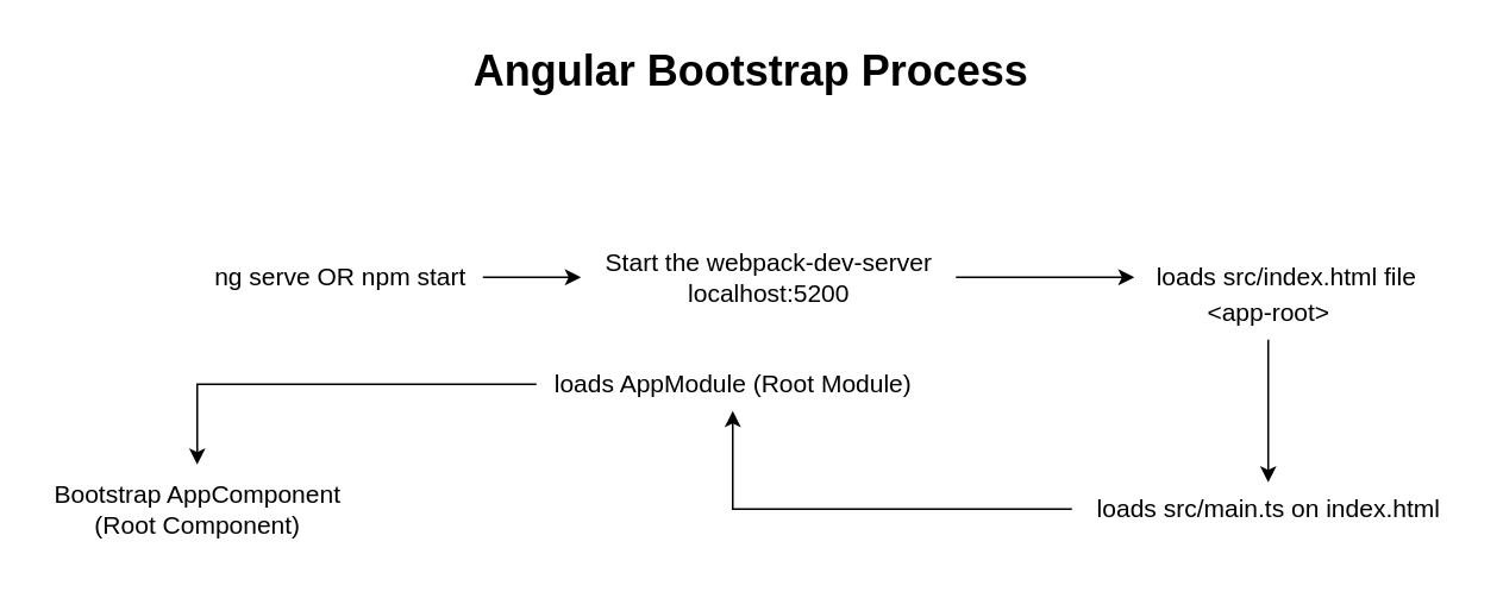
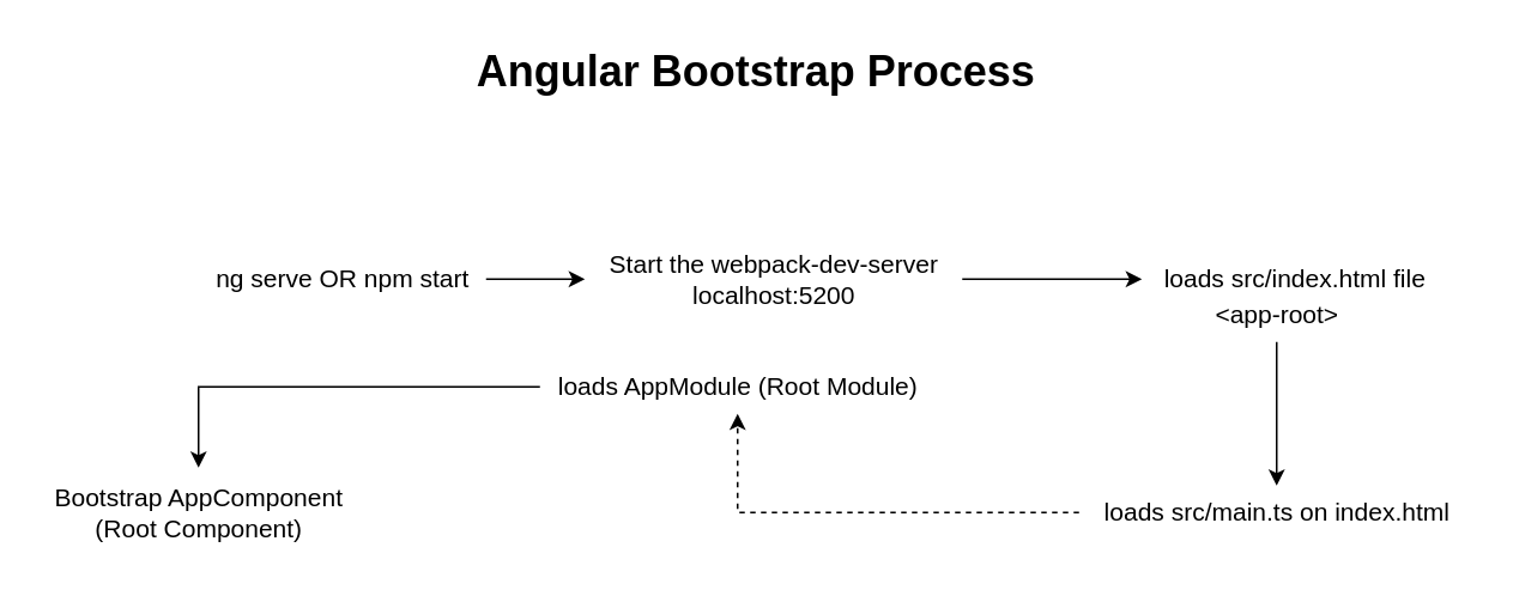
- <mxCell id="9" value="" style="edgeStyle=orthogonalEdgeStyle;rounded=0;orthogonalLoop=1;jettySize=auto;html=1;fontSize=14;" edge="1" parent="1" source="10" target="12"><mxGeometry relative="1" as="geometry" /></mxCell>
+ <mxCell id="9" value="" style="edgeStyle=orthogonalEdgeStyle;rounded=0;orthogonalLoop=1;jettySize=auto;html=1;fontSize=14;dashed=1;" edge="1" parent="1" source="10" target="12"><mxGeometry relative="1" as="geometry" /></mxCell>
